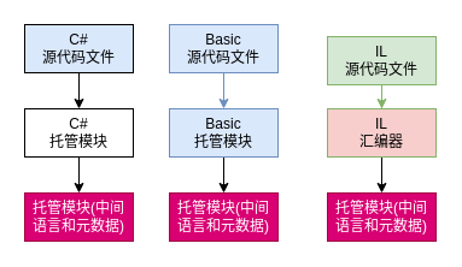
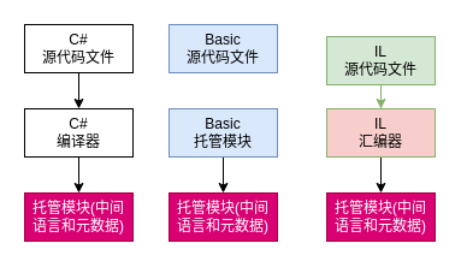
- <mxCell id="2" value="C#&lt;br&gt;源代码文件" style="rounded=0;whiteSpace=wrap;html=1;fillColor=#dae8fc;" parent="1" vertex="1"><mxGeometry x="20" y="20" width="90" height="40" as="geometry" /></mxCell>
+ <mxCell id="2" value="C#&lt;br&gt;源代码文件" style="rounded=0;whiteSpace=wrap;html=1;" parent="1" vertex="1"><mxGeometry x="20" y="20" width="90" height="40" as="geometry" /></mxCell>
- <mxCell id="3" style="edgeStyle=orthogonalEdgeStyle;rounded=0;orthogonalLoop=1;jettySize=auto;html=1;entryX=0.5;entryY=0;entryDx=0;entryDy=0;fillColor=#dae8fc;strokeColor=#6c8ebf;" parent="1" source="4" target="11" edge="1"><mxGeometry relative="1" as="geometry" /></mxCell>
- <mxCell id="8" value="C#&lt;br&gt;托管模块" style="rounded=0;whiteSpace=wrap;html=1;" parent="1" vertex="1"><mxGeometry x="20" y="90" width="90" height="40" as="geometry" /></mxCell>
+ <mxCell id="8" value="C#&lt;br&gt;编译器" style="rounded=0;whiteSpace=wrap;html=1;" parent="1" vertex="1"><mxGeometry x="20" y="90" width="90" height="40" as="geometry" /></mxCell>
